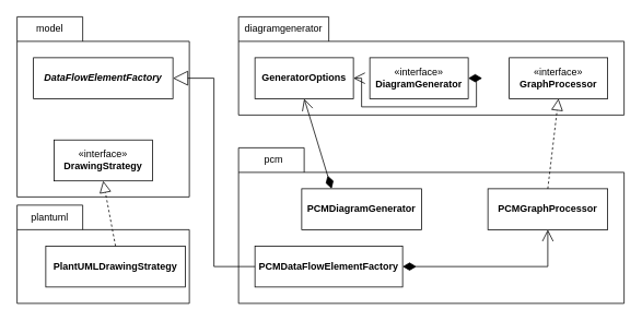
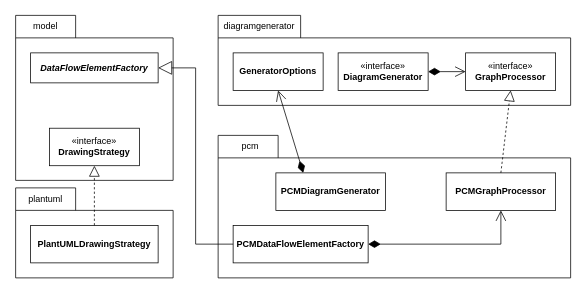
- <mxCell id="20" value="&lt;i&gt;&lt;b&gt;DataFlowElementFactory&lt;/b&gt;&lt;/i&gt;" style="html=1;whiteSpace=wrap;" parent="1" vertex="1"><mxGeometry x="40" y="70" width="170" height="50" as="geometry" /></mxCell>
+ <mxCell id="20" value="&lt;i&gt;&lt;b&gt;DataFlowElementFactory&lt;/b&gt;&lt;/i&gt;" style="html=1;whiteSpace=wrap;" parent="1" vertex="1"><mxGeometry x="40" y="70" width="170" height="40" as="geometry" /></mxCell>
- <mxCell id="19" value="" style="endArrow=open;html=1;endSize=12;startArrow=diamondThin;startSize=14;startFill=1;edgeStyle=orthogonalEdgeStyle;align=left;verticalAlign=bottom;rounded=0;exitX=1;exitY=0.5;exitDx=0;exitDy=0;" parent="1" source="10" target="9" edge="1"><mxGeometry x="-0.2" y="25" relative="1" as="geometry"><mxPoint x="310" y="240" as="sourcePoint" /><mxPoint x="470" y="240" as="targetPoint" /><mxPoint as="offset" /></mxGeometry></mxCell>
+ <mxCell id="19" value="" style="endArrow=open;html=1;endSize=12;startArrow=diamondThin;startSize=14;startFill=1;edgeStyle=orthogonalEdgeStyle;align=left;verticalAlign=bottom;rounded=0;exitX=1;exitY=0.5;exitDx=0;exitDy=0;entryX=0;entryY=0.5;entryDx=0;entryDy=0;" parent="1" source="10" target="11" edge="1"><mxGeometry x="-0.2" y="25" relative="1" as="geometry"><mxPoint x="310" y="240" as="sourcePoint" /><mxPoint x="470" y="240" as="targetPoint" /><mxPoint as="offset" /></mxGeometry></mxCell>
- <mxCell id="7" value="&lt;b&gt;PlantUMLDrawingStrategy&lt;/b&gt;" style="html=1;whiteSpace=wrap;" parent="1" vertex="1"><mxGeometry x="55" y="300" width="170" height="50" as="geometry" /></mxCell>
+ <mxCell id="7" value="&lt;b&gt;PlantUMLDrawingStrategy&lt;/b&gt;" style="html=1;whiteSpace=wrap;" parent="1" vertex="1"><mxGeometry x="40" y="300" width="170" height="50" as="geometry" /></mxCell>
